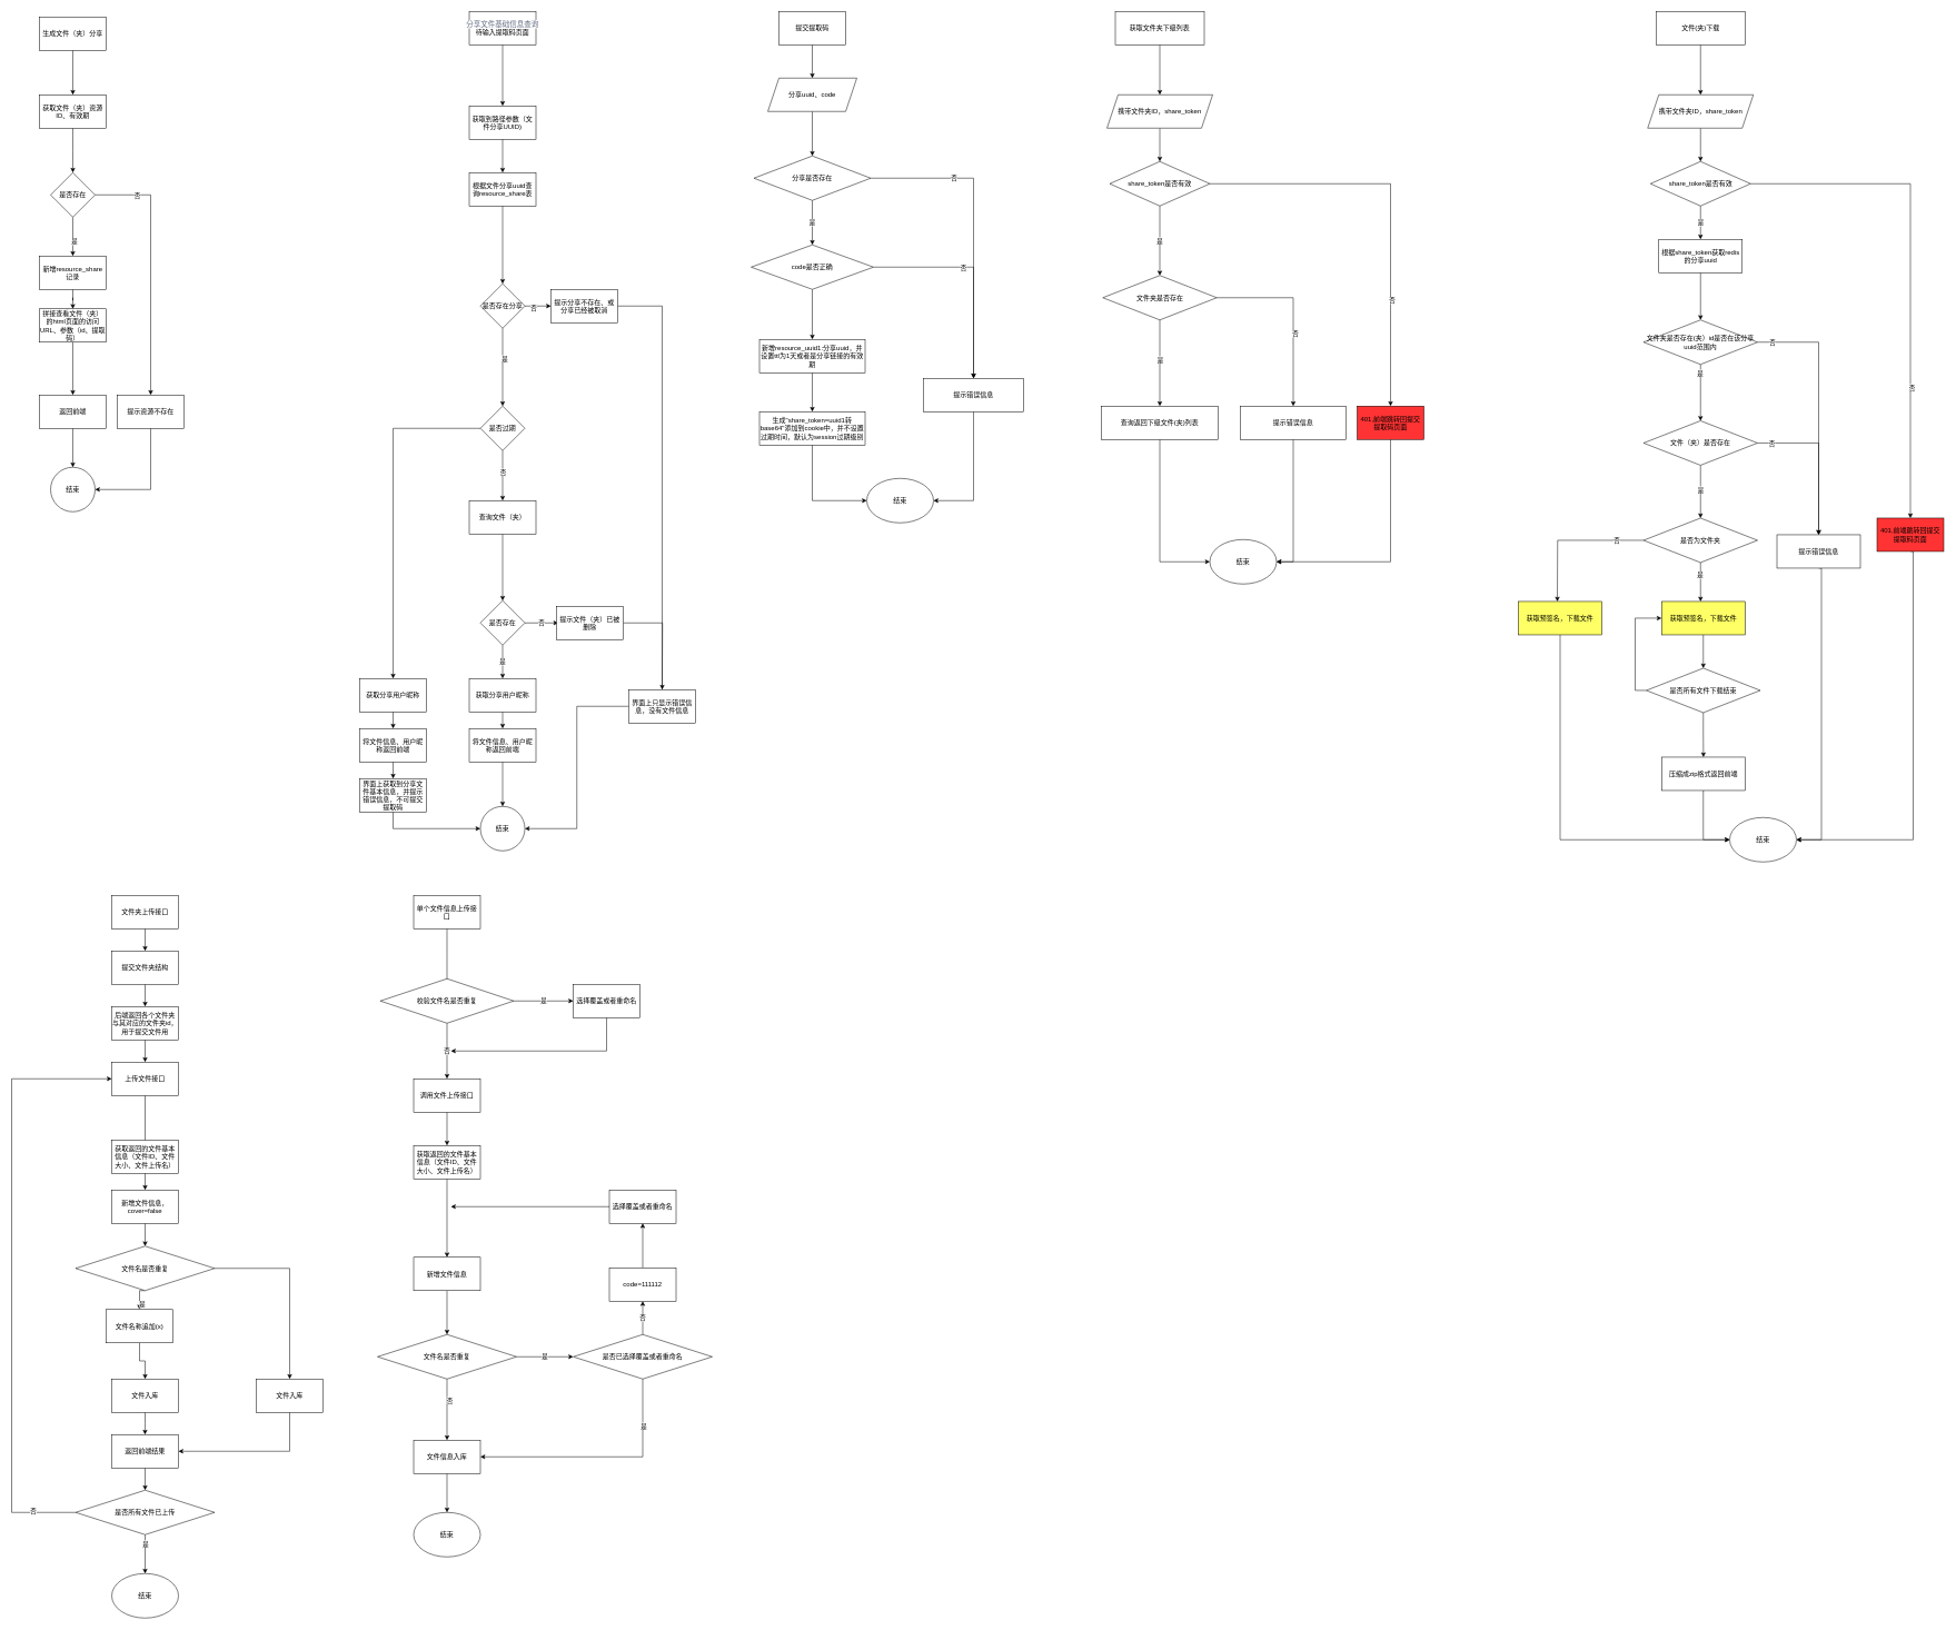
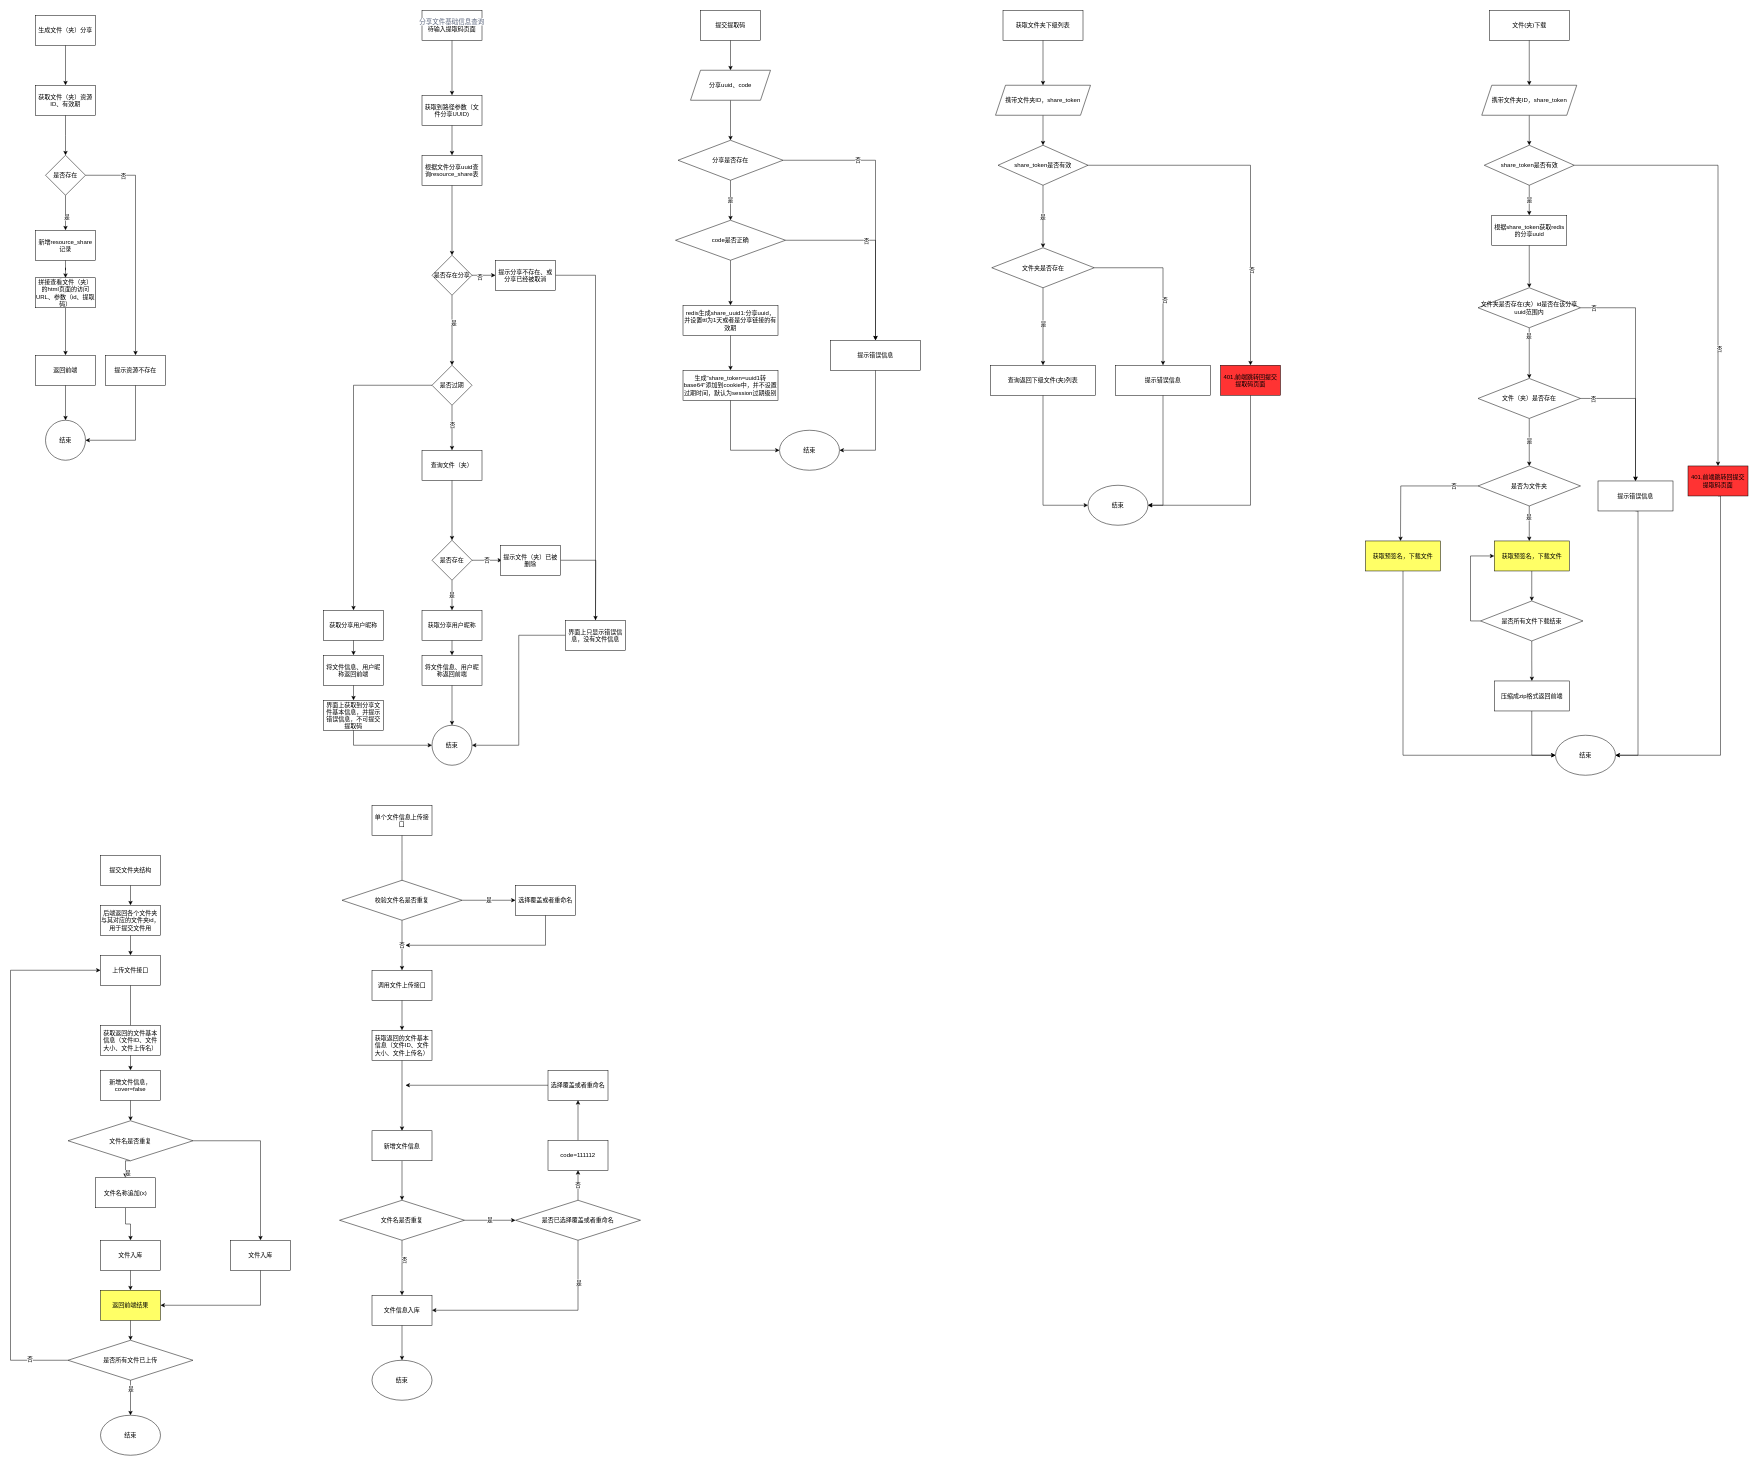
- <mxCell id="105" value="新增resource_uuid1:分享uuid，并设置ttl为1天或者是分享链接的有效期" style="rounded=0;whiteSpace=wrap;html=1;" parent="1" vertex="1"><mxGeometry x="1365" y="610" width="190" height="60" as="geometry" /></mxCell>
+ <mxCell id="105" value="redis生成share_uuid1:分享uuid，并设置ttl为1天或者是分享链接的有效期" style="rounded=0;whiteSpace=wrap;html=1;" parent="1" vertex="1"><mxGeometry x="1365" y="610" width="190" height="60" as="geometry" /></mxCell>
- <mxCell id="125" value="文件夹上传接口" style="rounded=0;whiteSpace=wrap;html=1;" parent="1" vertex="1"><mxGeometry x="200" y="1610" width="120" height="60" as="geometry" /></mxCell>
- <mxCell id="124" style="edgeStyle=orthogonalEdgeStyle;rounded=0;orthogonalLoop=1;jettySize=auto;html=1;" parent="1" source="125" target="138" edge="1"><mxGeometry relative="1" as="geometry" /></mxCell>
- <mxCell id="185" value="返回前端结果" style="rounded=0;whiteSpace=wrap;html=1;" parent="1" vertex="1"><mxGeometry x="200" y="2580" width="120" height="60" as="geometry" /></mxCell>
+ <mxCell id="185" value="返回前端结果" style="rounded=0;whiteSpace=wrap;html=1;fillColor=#ffff66;" parent="1" vertex="1"><mxGeometry x="200" y="2580" width="120" height="60" as="geometry" /></mxCell>
